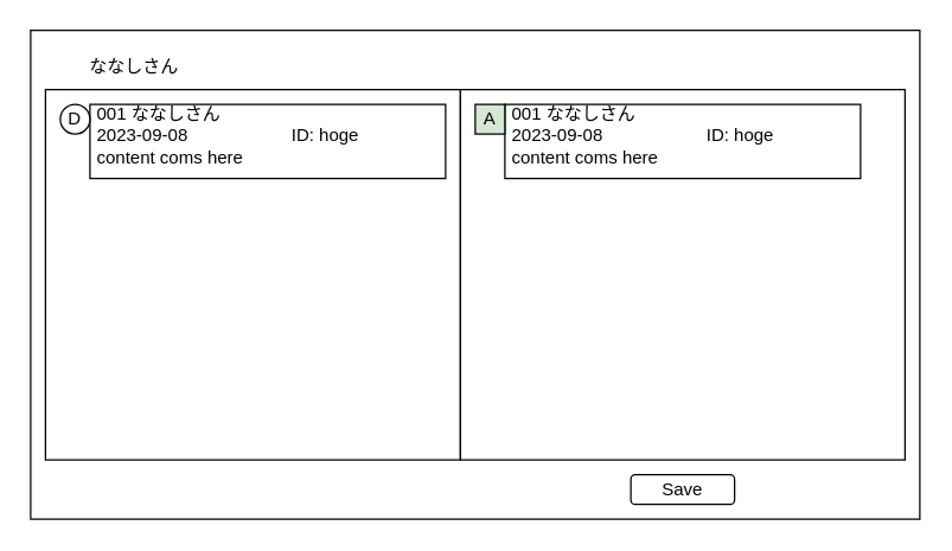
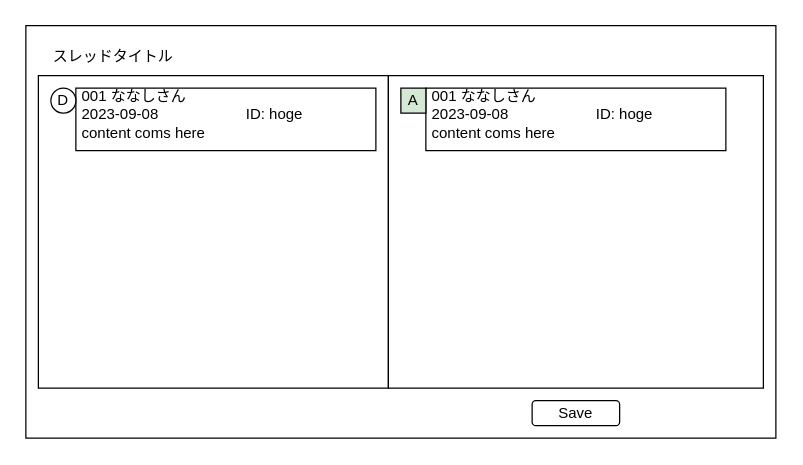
- <mxCell id="6" value="ななしさん" style="text;html=1;strokeColor=none;fillColor=none;align=center;verticalAlign=middle;whiteSpace=wrap;rounded=0;" vertex="1" parent="1"><mxGeometry x="30" y="30" width="120" height="30" as="geometry" /></mxCell>
+ <mxCell id="6" value="スレッドタイトル" style="text;html=1;strokeColor=none;fillColor=none;align=center;verticalAlign=middle;whiteSpace=wrap;rounded=0;" vertex="1" parent="1"><mxGeometry x="30" y="30" width="120" height="30" as="geometry" /></mxCell>
